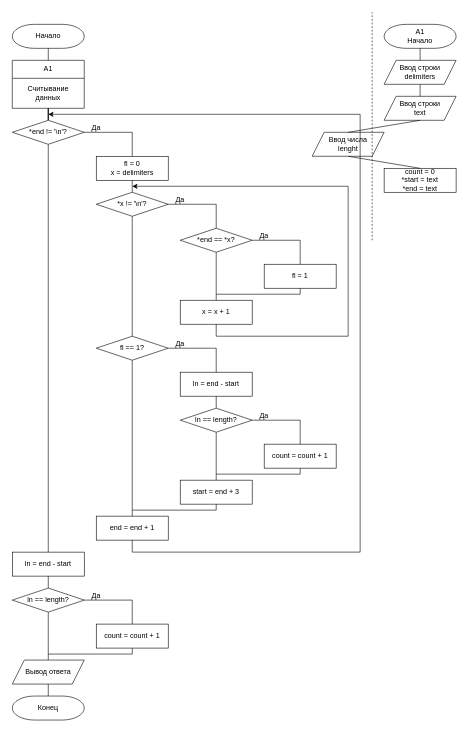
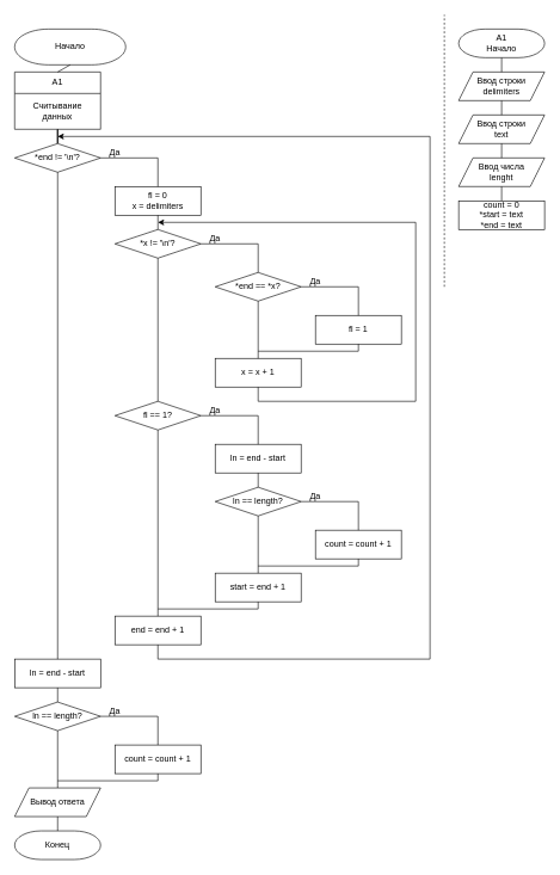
- <mxCell id="2" value="Начало" style="strokeWidth=1;html=1;shape=mxgraph.flowchart.terminator;whiteSpace=wrap;" vertex="1" parent="1"><mxGeometry x="20" y="40" width="120" height="40" as="geometry" /></mxCell>
+ <mxCell id="2" value="Начало" style="strokeWidth=1;html=1;shape=mxgraph.flowchart.terminator;whiteSpace=wrap;" vertex="1" parent="1"><mxGeometry x="20" y="40" width="155" height="50" as="geometry" /></mxCell>
- <mxCell id="5" value="Ввод числа&lt;br&gt;lenght" style="shape=parallelogram;perimeter=parallelogramPerimeter;whiteSpace=wrap;html=1;fixedSize=1;" vertex="1" parent="1"><mxGeometry x="520" y="220" width="120" height="40" as="geometry" /></mxCell>
+ <mxCell id="5" value="Ввод числа&lt;br&gt;lenght" style="shape=parallelogram;perimeter=parallelogramPerimeter;whiteSpace=wrap;html=1;fixedSize=1;" vertex="1" parent="1"><mxGeometry x="640" y="220" width="120" height="40" as="geometry" /></mxCell>
- <mxCell id="35" value="start = end + 3" style="rounded=0;whiteSpace=wrap;html=1;" vertex="1" parent="1"><mxGeometry x="300" y="800" width="120" height="40" as="geometry" /></mxCell>
+ <mxCell id="35" value="start = end + 1" style="rounded=0;whiteSpace=wrap;html=1;" vertex="1" parent="1"><mxGeometry x="300" y="800" width="120" height="40" as="geometry" /></mxCell>
